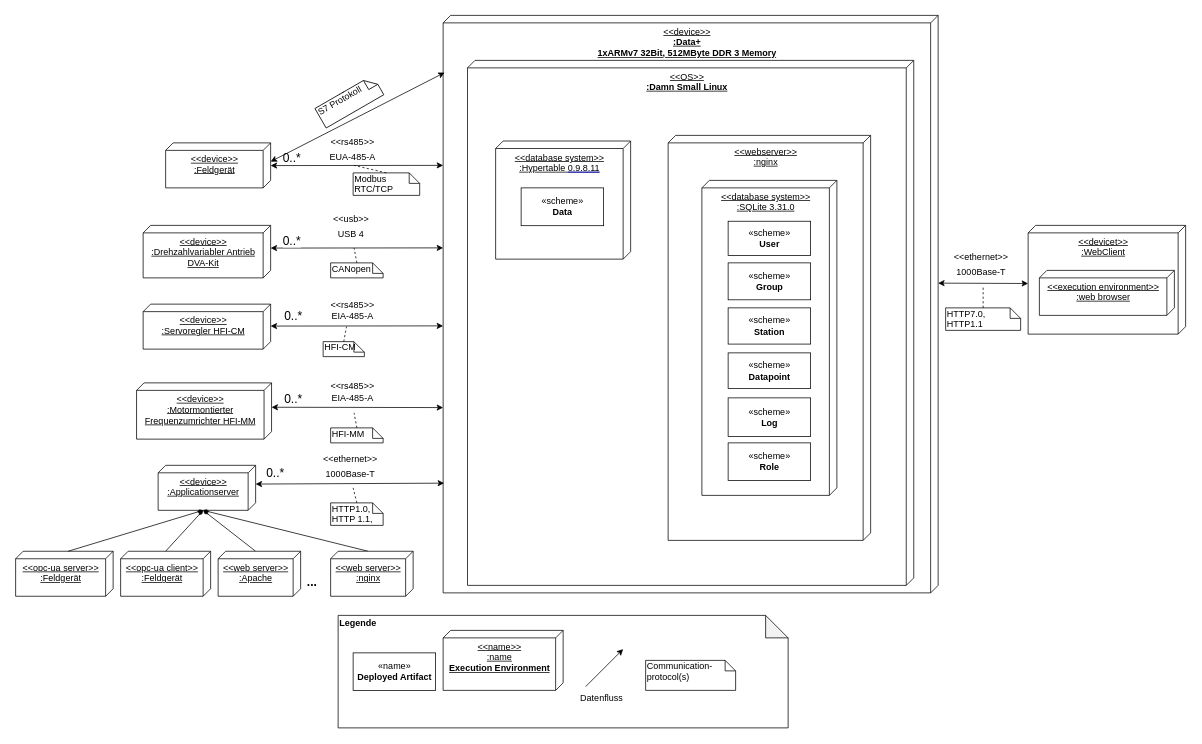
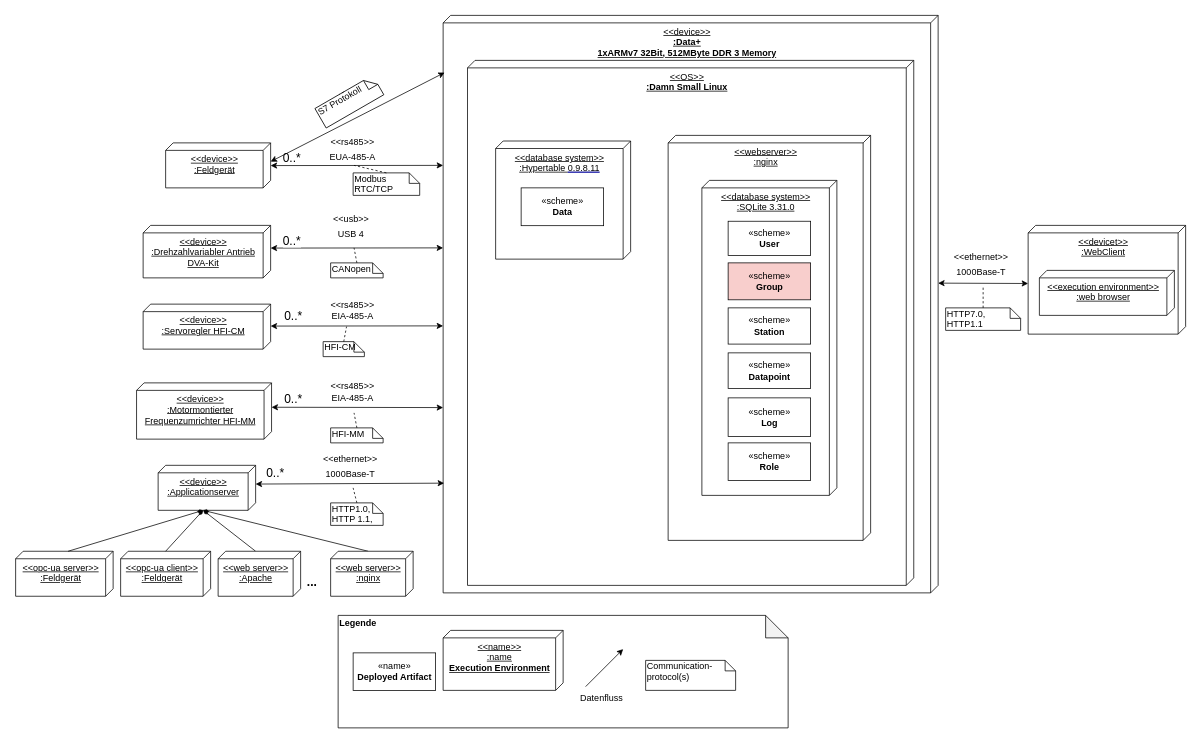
- <mxCell id="60" value="«scheme»&lt;br&gt;&lt;b&gt;Group&lt;/b&gt;" style="html=1;align=center;" parent="58" vertex="1"><mxGeometry x="35" y="110" width="110" height="49.25" as="geometry" /></mxCell>
+ <mxCell id="60" value="«scheme»&lt;br&gt;&lt;b&gt;Group&lt;/b&gt;" style="html=1;align=center;fillColor=#f8cecc;" parent="58" vertex="1"><mxGeometry x="35" y="110" width="110" height="49.25" as="geometry" /></mxCell>
